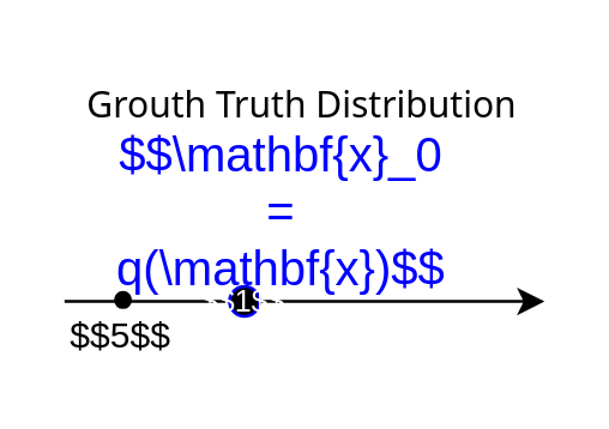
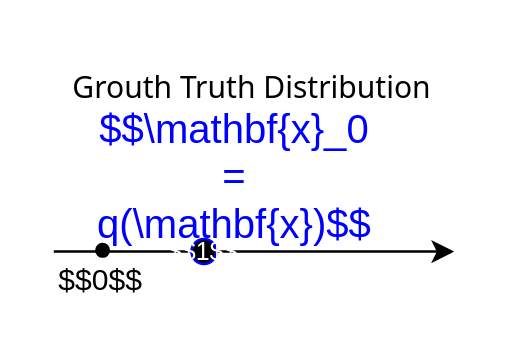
- <mxCell id="4" value="$$5$$" style="text;html=1;align=center;verticalAlign=middle;whiteSpace=wrap;rounded=0;" parent="1" vertex="1"><mxGeometry x="20" y="103" width="40" height="18" as="geometry" /></mxCell>
+ <mxCell id="4" value="$$0$$" style="text;html=1;align=center;verticalAlign=middle;whiteSpace=wrap;rounded=0;" parent="1" vertex="1"><mxGeometry x="20" y="103" width="40" height="18" as="geometry" /></mxCell>
